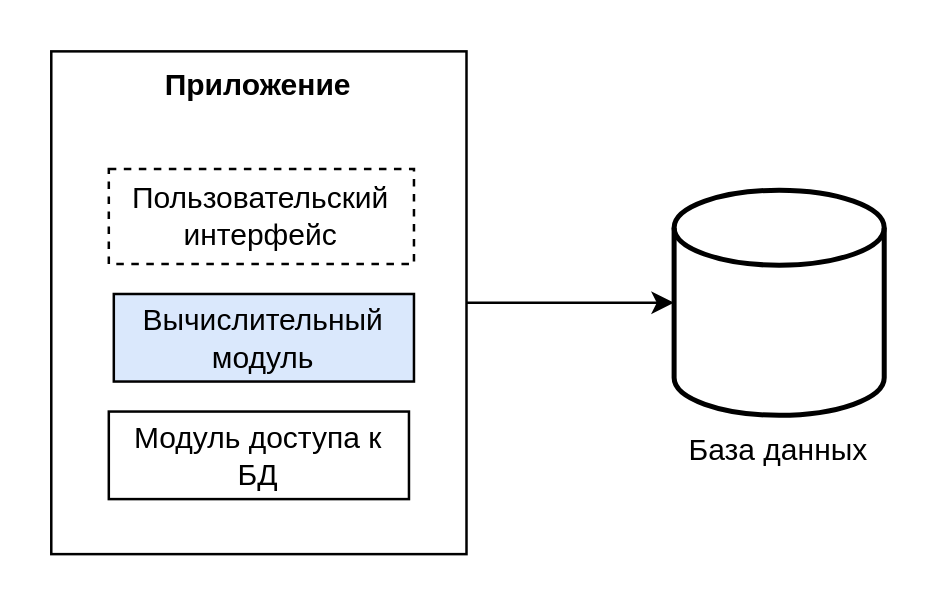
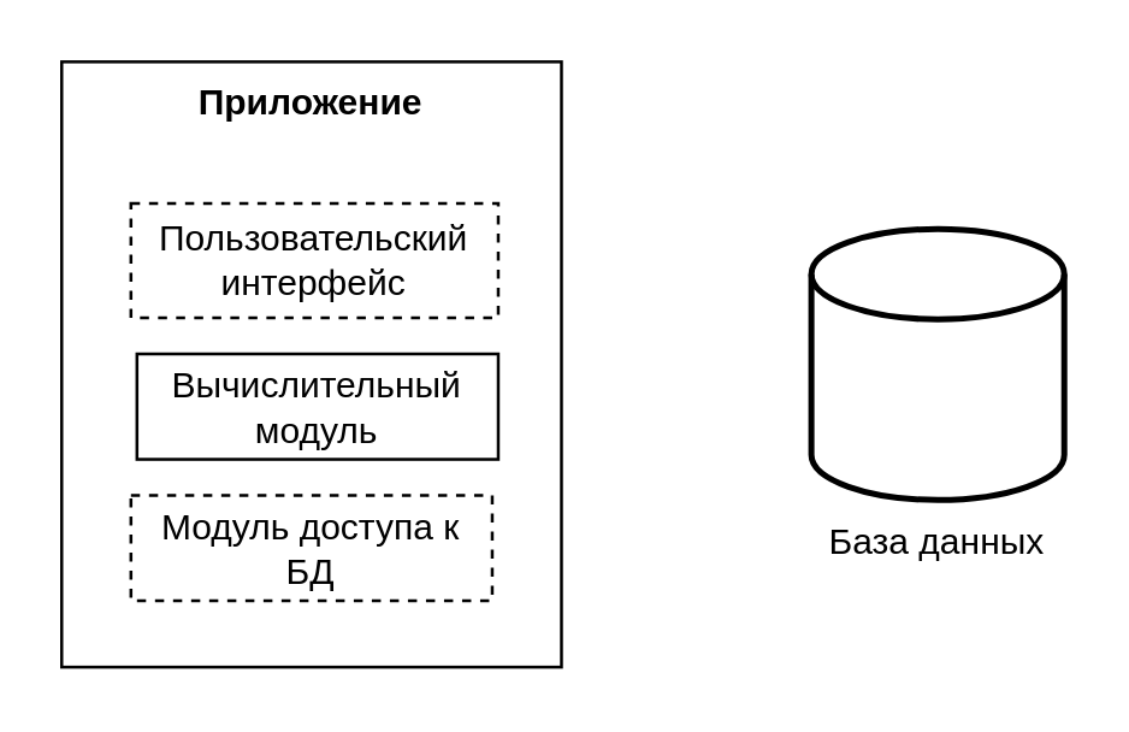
- <mxCell id="7" style="edgeStyle=orthogonalEdgeStyle;rounded=0;orthogonalLoop=1;jettySize=auto;html=1;exitX=1;exitY=0.5;exitDx=0;exitDy=0;entryX=0;entryY=0.5;entryDx=0;entryDy=0;entryPerimeter=0;" edge="1" parent="1" source="2" target="3"><mxGeometry relative="1" as="geometry" /></mxCell>
- <mxCell id="5" value="Вычислительный модуль" style="rounded=0;whiteSpace=wrap;html=1;fillColor=#dae8fc;" vertex="1" parent="1"><mxGeometry x="45" y="117" width="120" height="35" as="geometry" /></mxCell>
+ <mxCell id="5" value="Вычислительный модуль" style="rounded=0;whiteSpace=wrap;html=1;" vertex="1" parent="1"><mxGeometry x="45" y="117" width="120" height="35" as="geometry" /></mxCell>
- <mxCell id="6" value="Модуль доступа к БД" style="rounded=0;whiteSpace=wrap;html=1;" vertex="1" parent="1"><mxGeometry x="43" y="164" width="120" height="35" as="geometry" /></mxCell>
+ <mxCell id="6" value="Модуль доступа к БД" style="rounded=0;whiteSpace=wrap;html=1;dashed=1;" vertex="1" parent="1"><mxGeometry x="43" y="164" width="120" height="35" as="geometry" /></mxCell>
